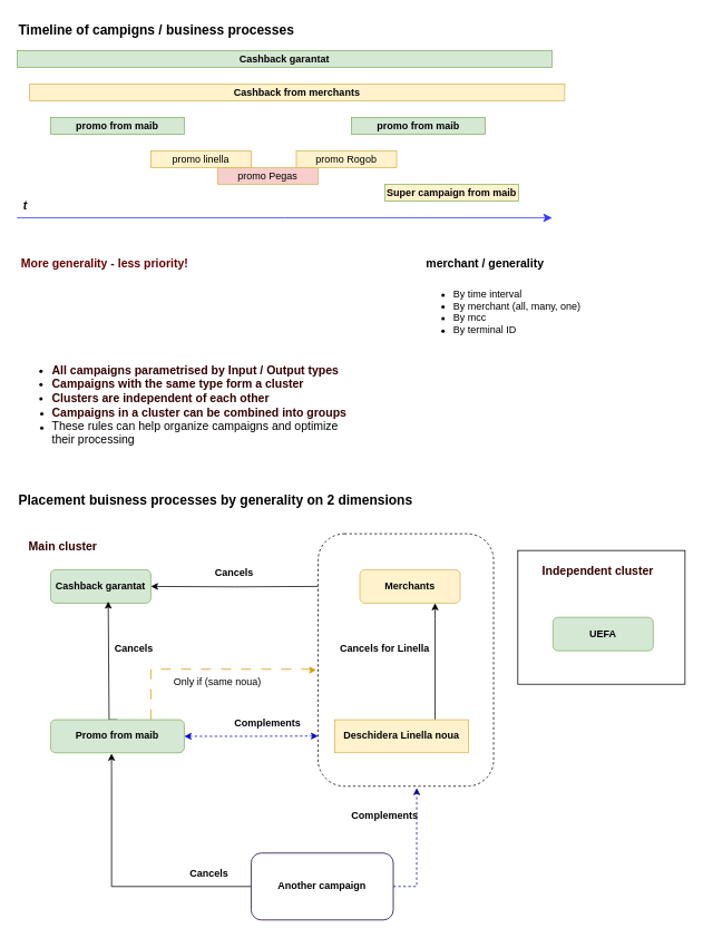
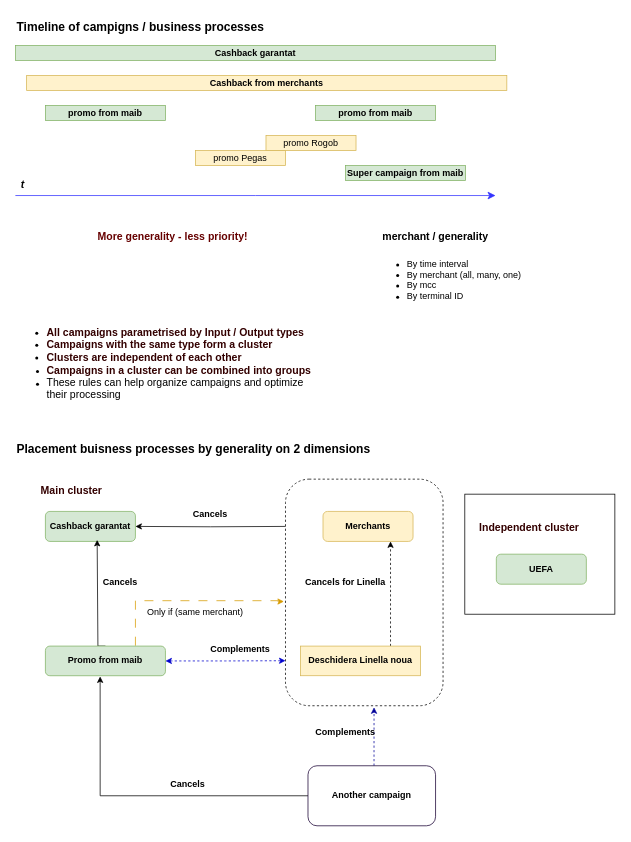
- <mxCell id="11" value="promo linella" style="rounded=0;whiteSpace=wrap;html=1;fillColor=#fff2cc;strokeColor=#d6b656;" vertex="1" parent="1"><mxGeometry x="180" y="180" width="120" height="20" as="geometry" /></mxCell>
- <mxCell id="12" value="promo Pegas" style="rounded=0;whiteSpace=wrap;html=1;fillColor=#f8cecc;strokeColor=#d6b656;" vertex="1" parent="1"><mxGeometry x="260" y="200" width="120" height="20" as="geometry" /></mxCell>
+ <mxCell id="12" value="promo Pegas" style="rounded=0;whiteSpace=wrap;html=1;fillColor=#fff2cc;strokeColor=#d6b656;" vertex="1" parent="1"><mxGeometry x="260" y="200" width="120" height="20" as="geometry" /></mxCell>
- <mxCell id="14" value="&lt;b&gt;Super campaign from maib&lt;/b&gt;" style="rounded=0;whiteSpace=wrap;html=1;fillColor=#fff2cc;strokeColor=#82b366;" vertex="1" parent="1"><mxGeometry x="460" y="220" width="160" height="20" as="geometry" /></mxCell>
+ <mxCell id="14" value="&lt;b&gt;Super campaign from maib&lt;/b&gt;" style="rounded=0;whiteSpace=wrap;html=1;fillColor=#d5e8d4;strokeColor=#82b366;" vertex="1" parent="1"><mxGeometry x="460" y="220" width="160" height="20" as="geometry" /></mxCell>
- <mxCell id="16" value="&lt;b&gt;&lt;font color=&quot;#660000&quot; style=&quot;font-size: 14px;&quot;&gt;More generality - less priority!&lt;/font&gt;&lt;/b&gt;" style="text;html=1;strokeColor=none;fillColor=none;align=center;verticalAlign=middle;whiteSpace=wrap;rounded=0;" vertex="1" parent="1"><mxGeometry x="20" y="300" width="210" height="30" as="geometry" /></mxCell>
+ <mxCell id="16" value="&lt;b&gt;&lt;font color=&quot;#660000&quot; style=&quot;font-size: 14px;&quot;&gt;More generality - less priority!&lt;/font&gt;&lt;/b&gt;" style="text;html=1;strokeColor=none;fillColor=none;align=center;verticalAlign=middle;whiteSpace=wrap;rounded=0;" vertex="1" parent="1"><mxGeometry x="125" y="300" width="210" height="30" as="geometry" /></mxCell>
- <mxCell id="33" value="&lt;b&gt;&lt;font style=&quot;font-size: 14px;&quot; color=&quot;#330000&quot;&gt;Main cluster&lt;/font&gt;&lt;/b&gt;" style="text;html=1;strokeColor=none;fillColor=none;align=center;verticalAlign=middle;whiteSpace=wrap;rounded=0;" vertex="1" parent="1"><mxGeometry x="20" y="638" width="110" height="30" as="geometry" /></mxCell>
+ <mxCell id="33" value="&lt;b&gt;&lt;font style=&quot;font-size: 14px;&quot; color=&quot;#330000&quot;&gt;Main cluster&lt;/font&gt;&lt;/b&gt;" style="text;html=1;strokeColor=none;fillColor=none;align=center;verticalAlign=middle;whiteSpace=wrap;rounded=0;" vertex="1" parent="1"><mxGeometry x="40" y="638" width="110" height="30" as="geometry" /></mxCell>
- <mxCell id="32" value="&lt;font size=&quot;1&quot; color=&quot;#330000&quot;&gt;&lt;b style=&quot;font-size: 14px;&quot;&gt;Independent cluster&lt;/b&gt;&lt;/font&gt;" style="text;html=1;strokeColor=none;fillColor=none;align=center;verticalAlign=middle;whiteSpace=wrap;rounded=0;" vertex="1" parent="1"><mxGeometry x="645" y="668" width="140" height="30" as="geometry" /></mxCell>
+ <mxCell id="32" value="&lt;font size=&quot;1&quot; color=&quot;#330000&quot;&gt;&lt;b style=&quot;font-size: 14px;&quot;&gt;Independent cluster&lt;/b&gt;&lt;/font&gt;" style="text;html=1;strokeColor=none;fillColor=none;align=center;verticalAlign=middle;whiteSpace=wrap;rounded=0;" vertex="1" parent="1"><mxGeometry x="635" y="688" width="140" height="30" as="geometry" /></mxCell>
- <mxCell id="27" style="edgeStyle=orthogonalEdgeStyle;rounded=0;orthogonalLoop=1;jettySize=auto;html=1;" edge="1" parent="1" source="28" target="21"><mxGeometry relative="1" as="geometry"><Array as="points"><mxPoint x="520" y="740" /><mxPoint x="520" y="740" /></Array></mxGeometry></mxCell>
+ <mxCell id="27" style="edgeStyle=orthogonalEdgeStyle;rounded=0;orthogonalLoop=1;jettySize=auto;html=1;dashed=1;" edge="1" parent="1" source="28" target="21"><mxGeometry relative="1" as="geometry"><Array as="points"><mxPoint x="520" y="740" /><mxPoint x="520" y="740" /></Array></mxGeometry></mxCell>
- <mxCell id="39" value="Only if (same noua)" style="text;html=1;strokeColor=none;fillColor=none;align=center;verticalAlign=middle;whiteSpace=wrap;rounded=0;" vertex="1" parent="1"><mxGeometry x="180" y="800" width="160" height="30" as="geometry" /></mxCell>
+ <mxCell id="39" value="Only if (same merchant)" style="text;html=1;strokeColor=none;fillColor=none;align=center;verticalAlign=middle;whiteSpace=wrap;rounded=0;" vertex="1" parent="1"><mxGeometry x="180" y="800" width="160" height="30" as="geometry" /></mxCell>
- <mxCell id="38" value="&lt;b&gt;Another campaign&lt;/b&gt;" style="rounded=1;whiteSpace=wrap;html=1;strokeColor=#190033;" vertex="1" parent="1"><mxGeometry x="300" y="1020" width="170" height="80" as="geometry" /></mxCell>
+ <mxCell id="38" value="&lt;b&gt;Another campaign&lt;/b&gt;" style="rounded=1;whiteSpace=wrap;html=1;strokeColor=#190033;" vertex="1" parent="1"><mxGeometry x="410" y="1020" width="170" height="80" as="geometry" /></mxCell>
